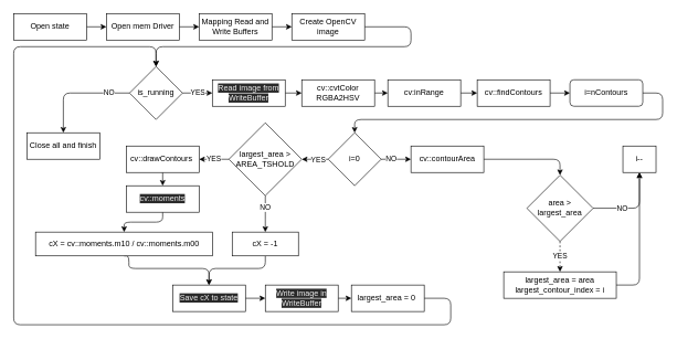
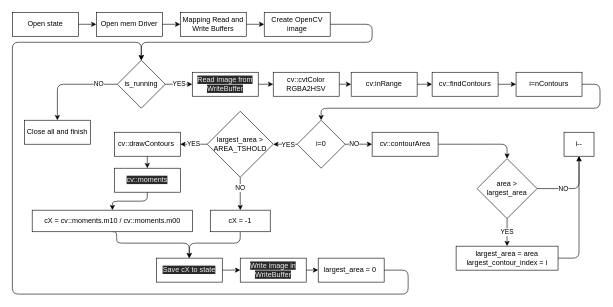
- <mxCell id="25" value="i=nContours" style="whiteSpace=wrap;html=1;rounded=1;" vertex="1" parent="1"><mxGeometry x="860" y="120" width="110" height="40" as="geometry" /></mxCell>
+ <mxCell id="25" value="i=nContours" style="rounded=0;whiteSpace=wrap;html=1;" vertex="1" parent="1"><mxGeometry x="860" y="120" width="110" height="40" as="geometry" /></mxCell>
- <mxCell id="45" value="YES" style="edgeStyle=orthogonalEdgeStyle;html=1;dashed=1;" edge="1" parent="1" source="46" target="49"><mxGeometry relative="1" as="geometry" /></mxCell>
+ <mxCell id="45" value="YES" style="edgeStyle=orthogonalEdgeStyle;html=1;" edge="1" parent="1" source="46" target="49"><mxGeometry relative="1" as="geometry" /></mxCell>
